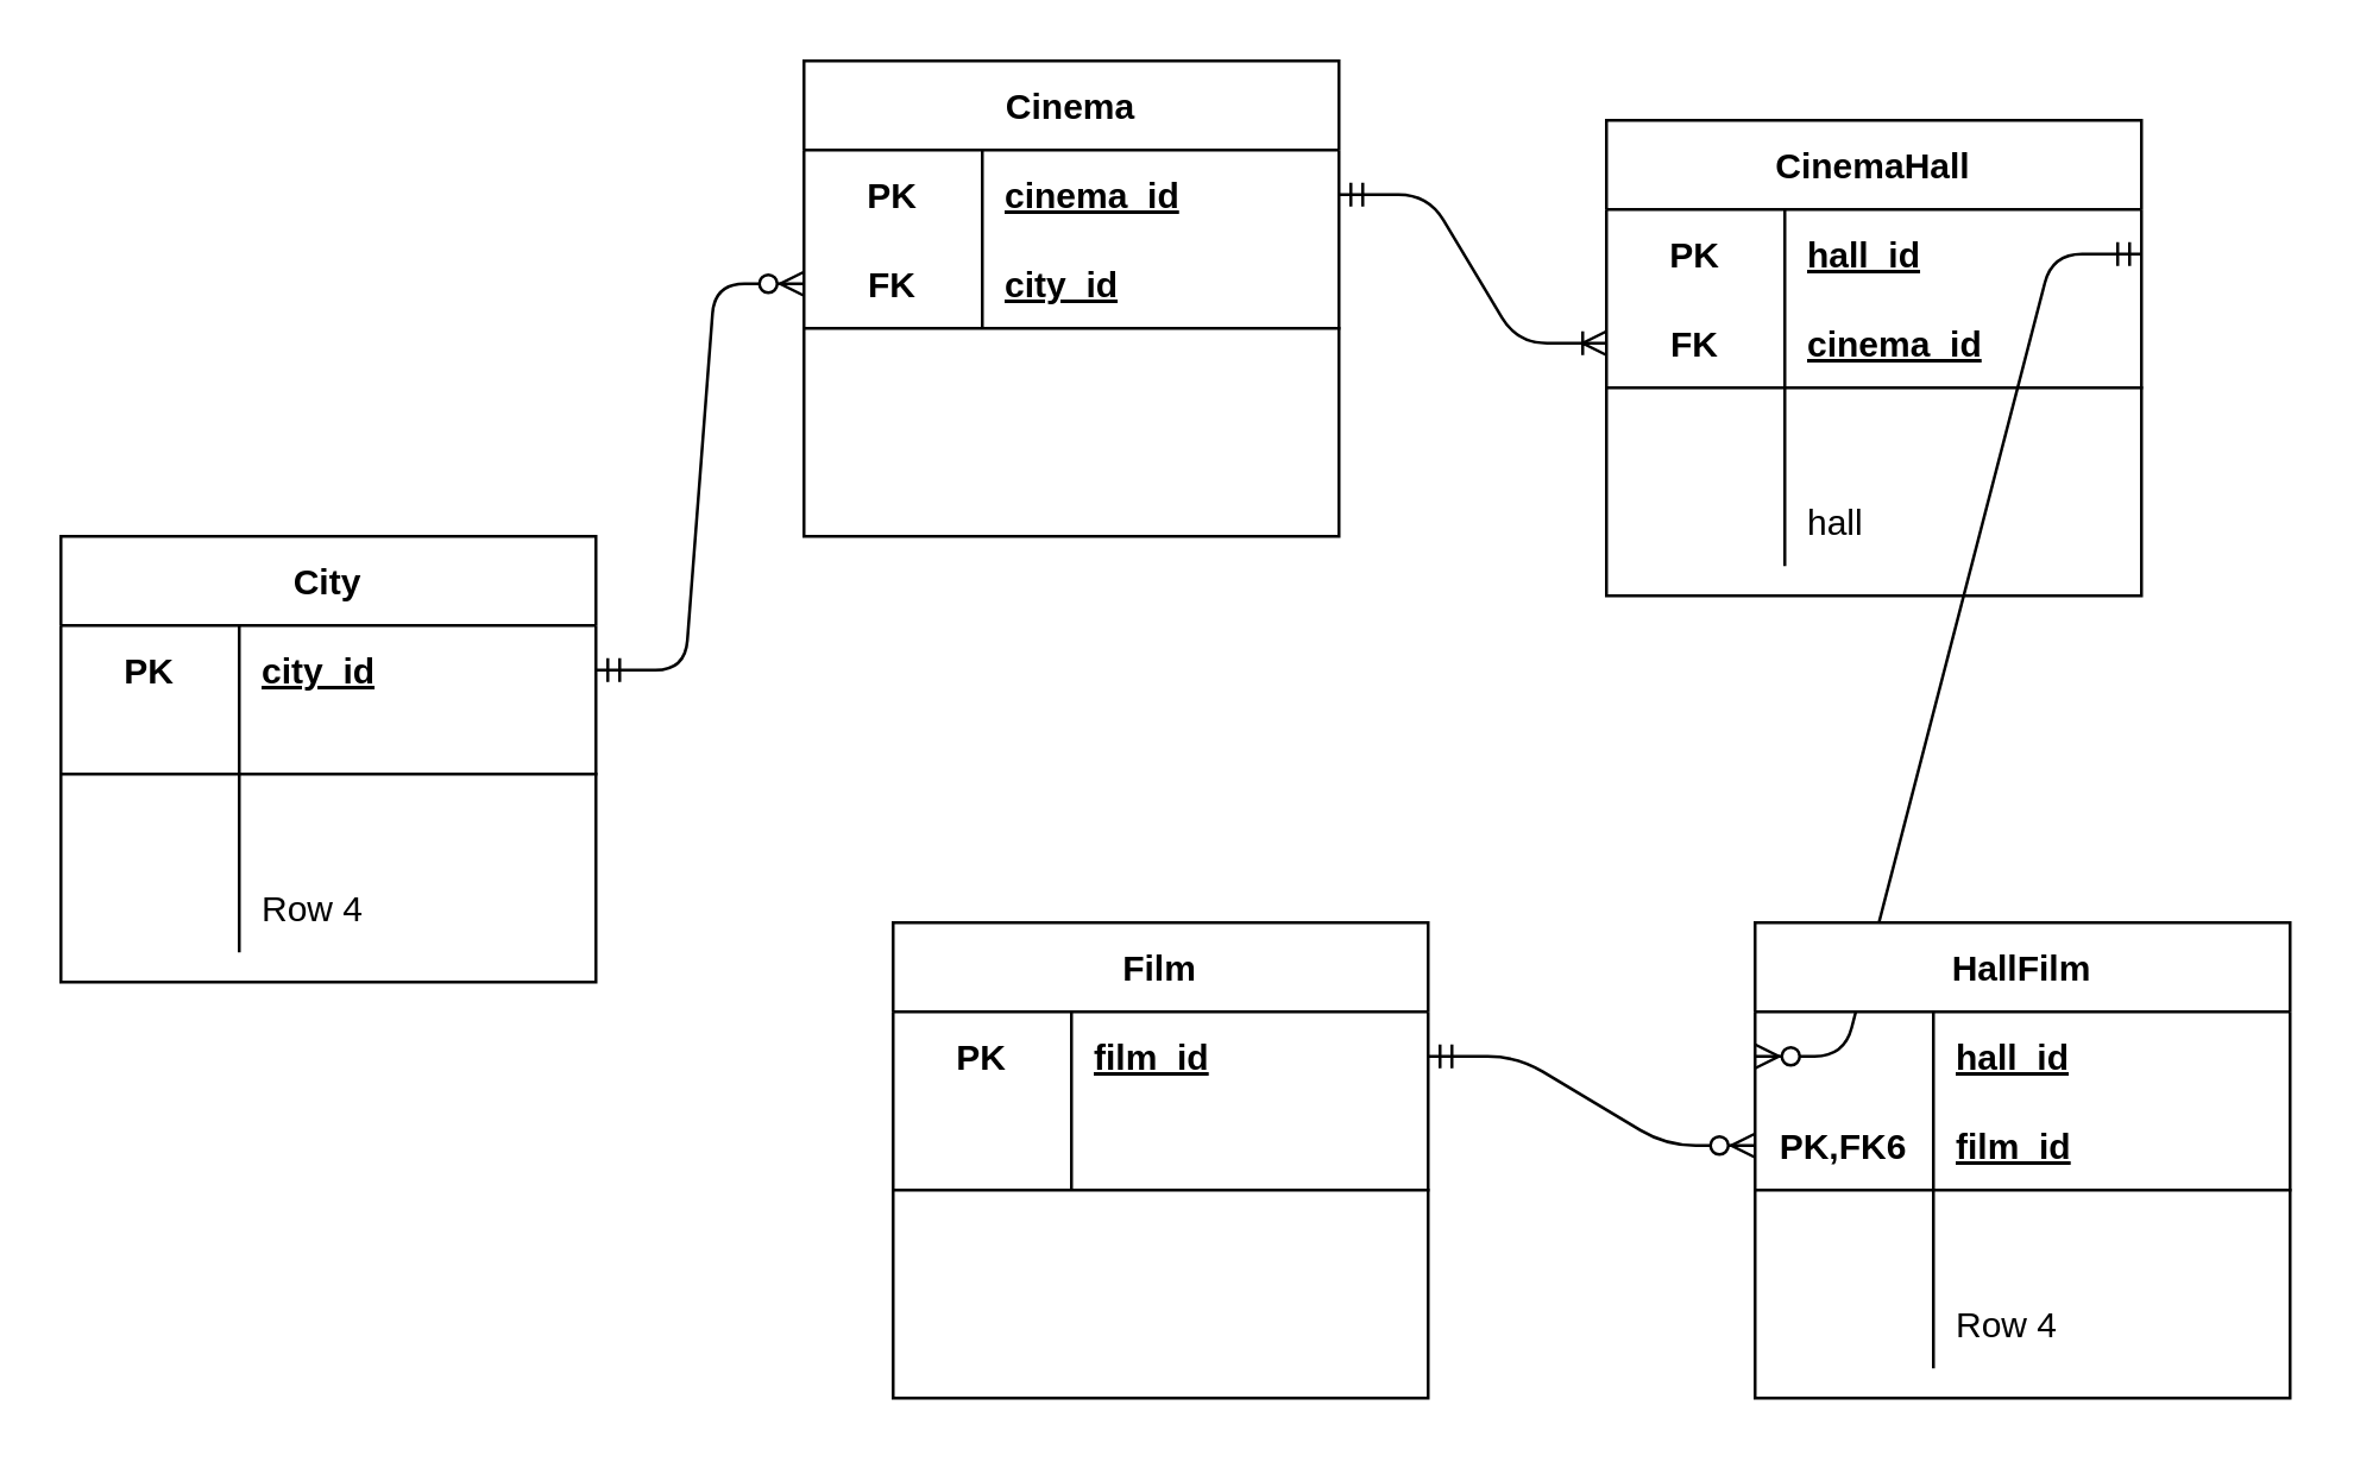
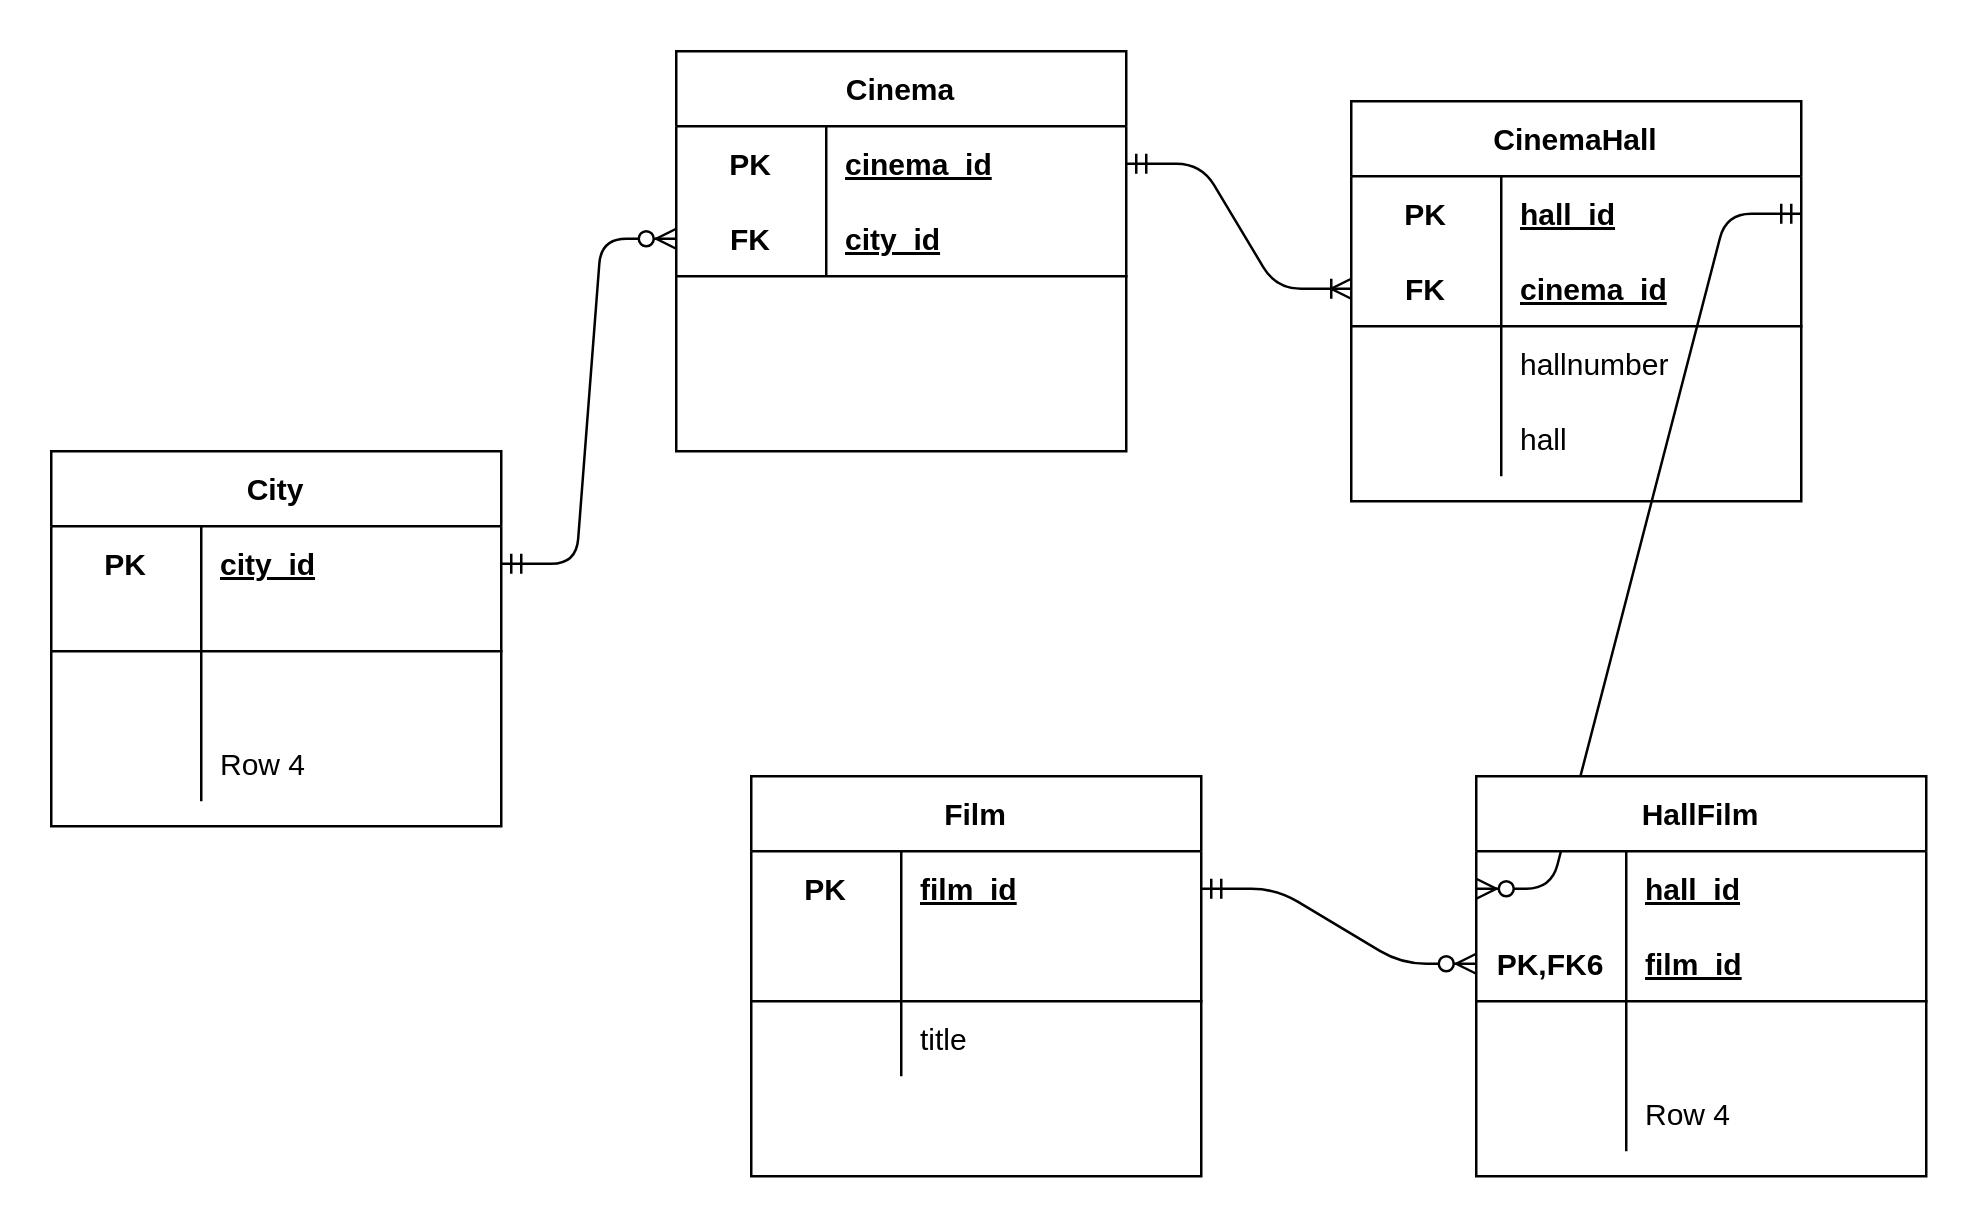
+ <mxCell id="37" value="hallnumber" style="shape=partialRectangle;connectable=0;fillColor=none;top=0;left=0;bottom=0;right=0;align=left;spacingLeft=6;overflow=hidden;" vertex="1" parent="35"><mxGeometry x="60" width="120" height="30" as="geometry" /></mxCell>
+ <mxCell id="62" value="title" style="shape=partialRectangle;connectable=0;fillColor=none;top=0;left=0;bottom=0;right=0;align=left;spacingLeft=6;overflow=hidden;" vertex="1" parent="60"><mxGeometry x="60" width="120" height="30" as="geometry" /></mxCell>
